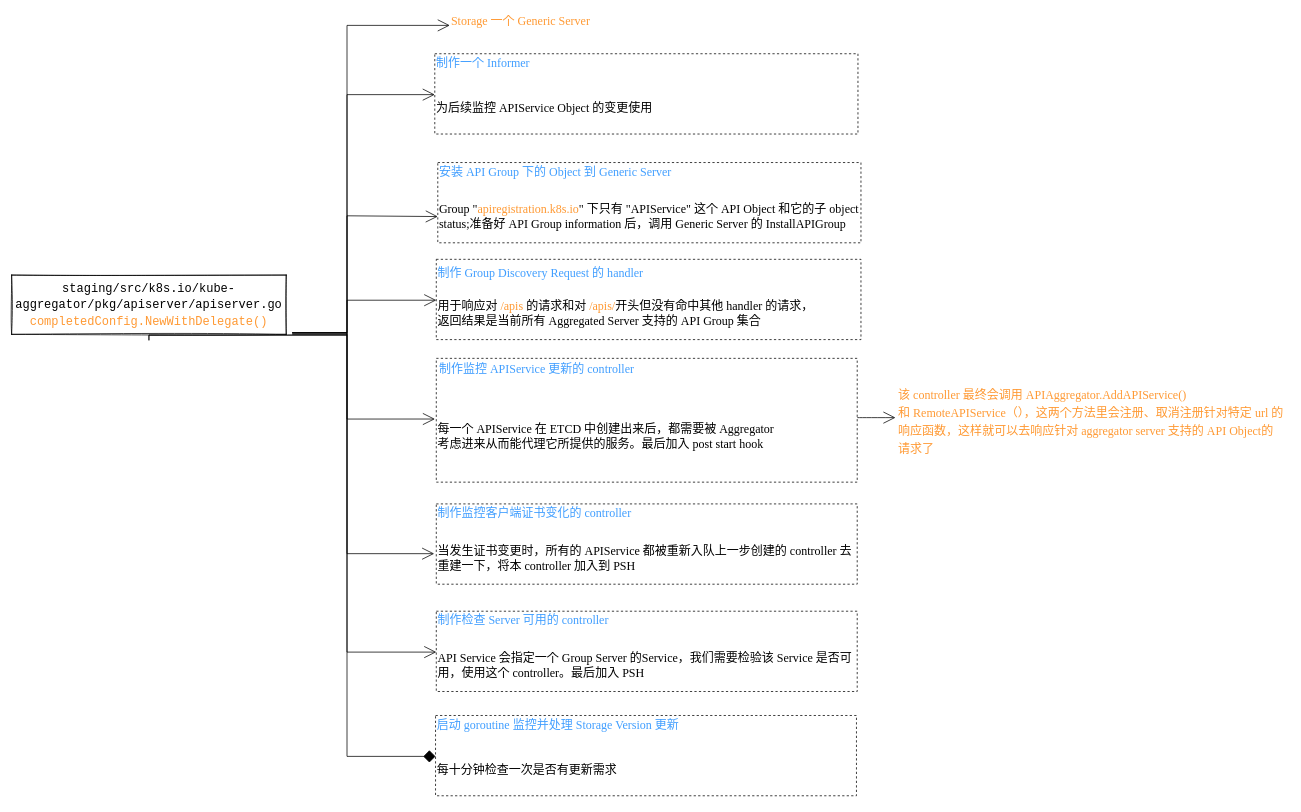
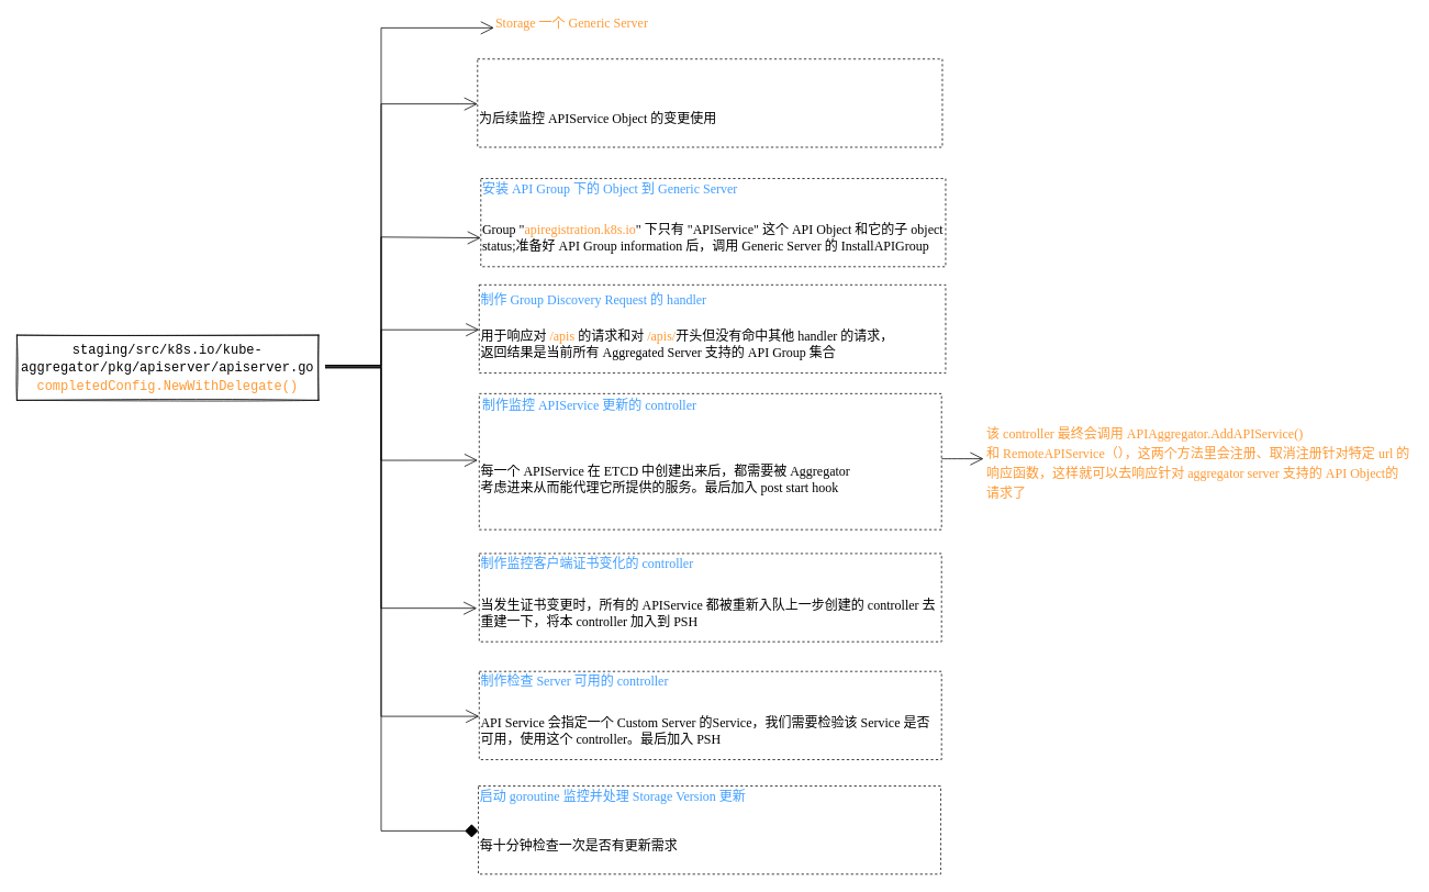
- <mxCell id="27" value="制作一个 Informer" style="text;strokeColor=none;fillColor=none;html=1;align=left;verticalAlign=middle;whiteSpace=wrap;rounded=0;sketch=1;hachureGap=4;fontFamily=Lucida Console;fontSize=16;fontColor=#409EFF;" vertex="1" parent="26"><mxGeometry width="564" height="24" as="geometry" /></mxCell>
- <mxCell id="10" value="&lt;div style=&quot;font-family: &amp;#34;jetbrains mono&amp;#34; , &amp;#34;consolas&amp;#34; , &amp;#34;courier new&amp;#34; , monospace ; line-height: 22px&quot;&gt;staging/src/k8s.io/kube-aggregator/pkg/apiserver/apiserver.go&lt;/div&gt;&lt;div style=&quot;font-family: &amp;#34;jetbrains mono&amp;#34; , &amp;#34;consolas&amp;#34; , &amp;#34;courier new&amp;#34; , monospace ; line-height: 22px&quot;&gt;&lt;font color=&quot;#ff9933&quot;&gt;completedConfig.NewWithDelegate()&lt;/font&gt;&lt;/div&gt;" style="rounded=0;whiteSpace=wrap;html=1;sketch=1;hachureGap=4;fontFamily=Lucida Console;fontSize=16;" parent="1" vertex="1"><mxGeometry x="15" y="366" width="366" height="79" as="geometry" /></mxCell>
+ <mxCell id="10" value="&lt;div style=&quot;font-family: &amp;#34;jetbrains mono&amp;#34; , &amp;#34;consolas&amp;#34; , &amp;#34;courier new&amp;#34; , monospace ; line-height: 22px&quot;&gt;staging/src/k8s.io/kube-aggregator/pkg/apiserver/apiserver.go&lt;/div&gt;&lt;div style=&quot;font-family: &amp;#34;jetbrains mono&amp;#34; , &amp;#34;consolas&amp;#34; , &amp;#34;courier new&amp;#34; , monospace ; line-height: 22px&quot;&gt;&lt;font color=&quot;#ff9933&quot;&gt;completedConfig.NewWithDelegate()&lt;/font&gt;&lt;/div&gt;" style="rounded=0;whiteSpace=wrap;html=1;sketch=1;hachureGap=4;fontFamily=Lucida Console;fontSize=16;" parent="1" vertex="1"><mxGeometry x="20" y="406" width="366" height="79" as="geometry" /></mxCell>
- <mxCell id="31" value="API Service 会指定一个 Group Server 的Service，我们需要检验该 Service 是否可用，使用这个 controller。最后加入 PSH" style="text;strokeColor=none;fillColor=none;html=1;align=left;verticalAlign=middle;whiteSpace=wrap;rounded=0;sketch=1;hachureGap=4;fontFamily=Lucida Console;fontSize=16;fontColor=#000000;" vertex="1" parent="29"><mxGeometry y="37" width="561" height="70" as="geometry" /></mxCell>
+ <mxCell id="31" value="API Service 会指定一个 Custom Server 的Service，我们需要检验该 Service 是否可用，使用这个 controller。最后加入 PSH" style="text;strokeColor=none;fillColor=none;html=1;align=left;verticalAlign=middle;whiteSpace=wrap;rounded=0;sketch=1;hachureGap=4;fontFamily=Lucida Console;fontSize=16;fontColor=#000000;" vertex="1" parent="29"><mxGeometry y="37" width="561" height="70" as="geometry" /></mxCell>
